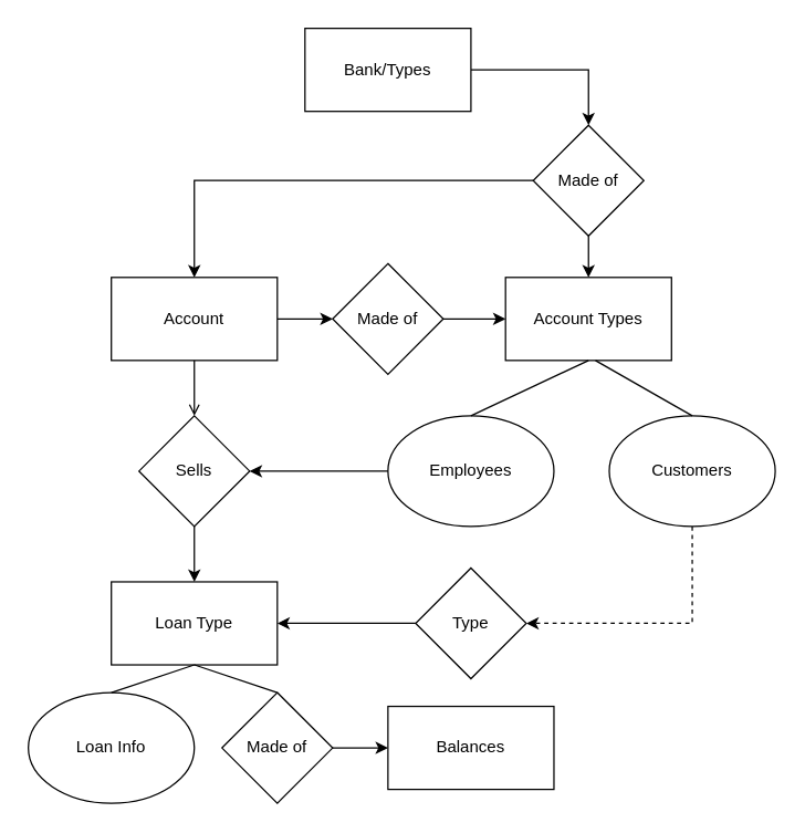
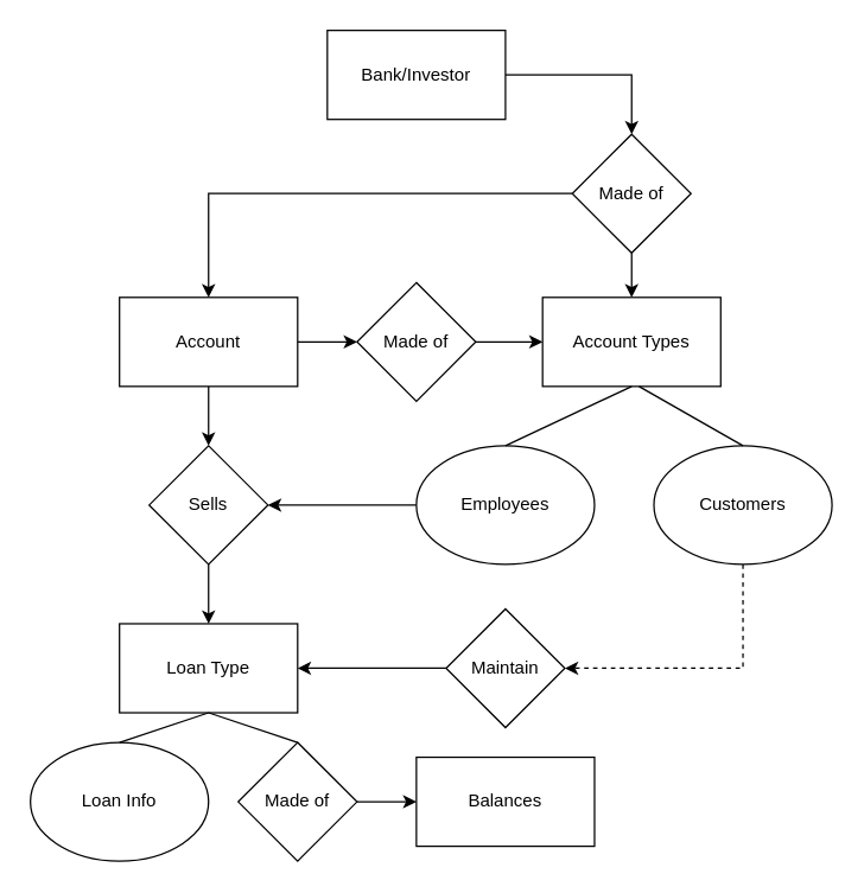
- <mxCell id="7" value="&lt;div&gt;Bank/Types&lt;/div&gt;" style="rounded=0;whiteSpace=wrap;html=1;" vertex="1" parent="1"><mxGeometry x="220" y="20" width="120" height="60" as="geometry" /></mxCell>
+ <mxCell id="7" value="&lt;div&gt;Bank/Investor&lt;/div&gt;" style="rounded=0;whiteSpace=wrap;html=1;" vertex="1" parent="1"><mxGeometry x="220" y="20" width="120" height="60" as="geometry" /></mxCell>
- <mxCell id="10" style="edgeStyle=orthogonalEdgeStyle;rounded=0;orthogonalLoop=1;jettySize=auto;html=1;entryX=0.5;entryY=0;entryDx=0;entryDy=0;endArrow=open;" edge="1" parent="1" source="12" target="9"><mxGeometry relative="1" as="geometry" /></mxCell>
+ <mxCell id="10" style="edgeStyle=orthogonalEdgeStyle;rounded=0;orthogonalLoop=1;jettySize=auto;html=1;entryX=0.5;entryY=0;entryDx=0;entryDy=0;" edge="1" parent="1" source="12" target="9"><mxGeometry relative="1" as="geometry" /></mxCell>
- <mxCell id="15" value="Type" style="rhombus;whiteSpace=wrap;html=1;" vertex="1" parent="1"><mxGeometry x="300" y="410" width="80" height="80" as="geometry" /></mxCell>
+ <mxCell id="15" value="Maintain" style="rhombus;whiteSpace=wrap;html=1;" vertex="1" parent="1"><mxGeometry x="300" y="410" width="80" height="80" as="geometry" /></mxCell>
